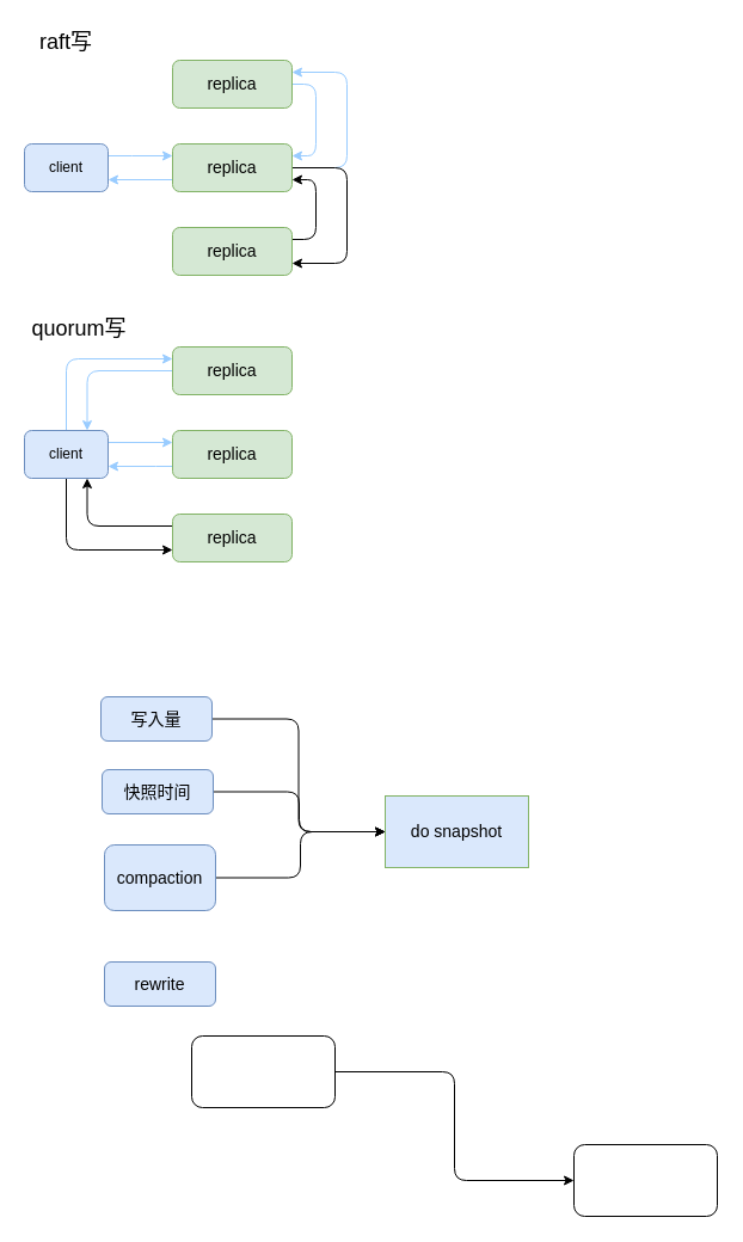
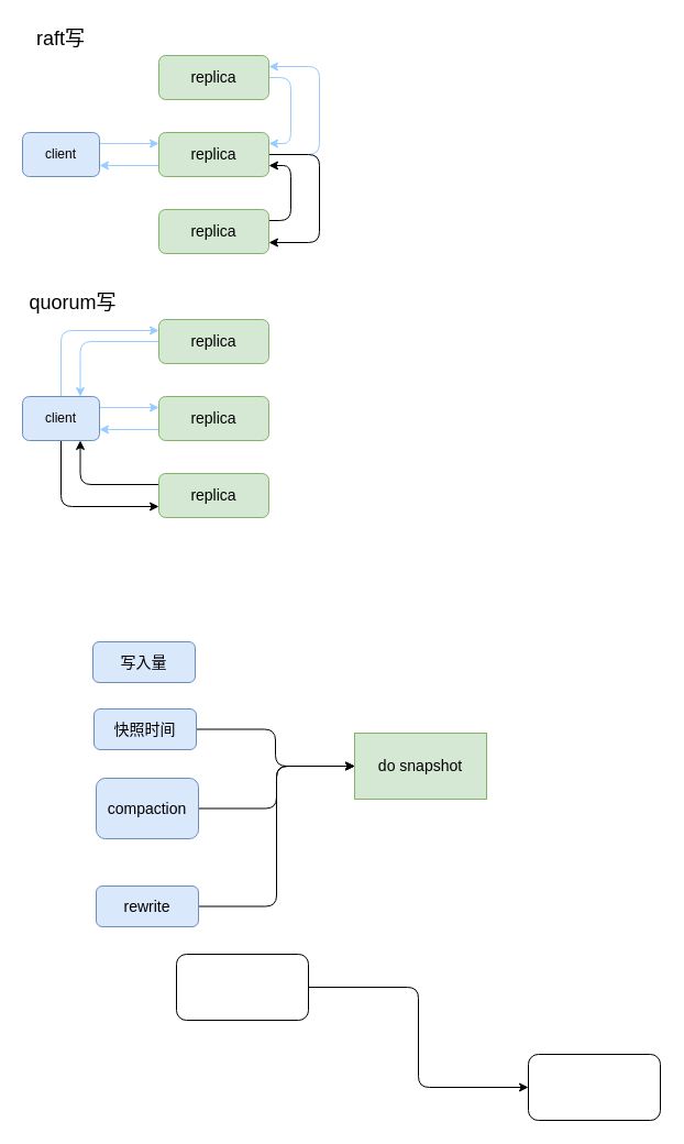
- <mxCell id="24" style="edgeStyle=orthogonalEdgeStyle;rounded=1;orthogonalLoop=1;jettySize=auto;html=1;exitX=1;exitY=0.5;exitDx=0;exitDy=0;entryX=0;entryY=0.5;entryDx=0;entryDy=0;curved=0;" parent="1" source="25" target="32" edge="1"><mxGeometry relative="1" as="geometry" /></mxCell>
- <mxCell id="32" value="&lt;font style=&quot;font-size: 14px;&quot;&gt;do snapshot&lt;/font&gt;" style="rounded=0;whiteSpace=wrap;html=1;fillColor=#dae8fc;strokeColor=#82b366;" parent="1" vertex="1"><mxGeometry x="322" y="666" width="120" height="60" as="geometry" /></mxCell>
+ <mxCell id="32" value="&lt;font style=&quot;font-size: 14px;&quot;&gt;do snapshot&lt;/font&gt;" style="rounded=0;whiteSpace=wrap;html=1;fillColor=#d5e8d4;strokeColor=#82b366;" parent="1" vertex="1"><mxGeometry x="322" y="666" width="120" height="60" as="geometry" /></mxCell>
+ <mxCell id="30" style="edgeStyle=orthogonalEdgeStyle;rounded=1;orthogonalLoop=1;jettySize=auto;html=1;exitX=1;exitY=0.5;exitDx=0;exitDy=0;entryX=0;entryY=0.5;entryDx=0;entryDy=0;curved=0;" parent="1" source="31" target="32" edge="1"><mxGeometry relative="1" as="geometry" /></mxCell>
